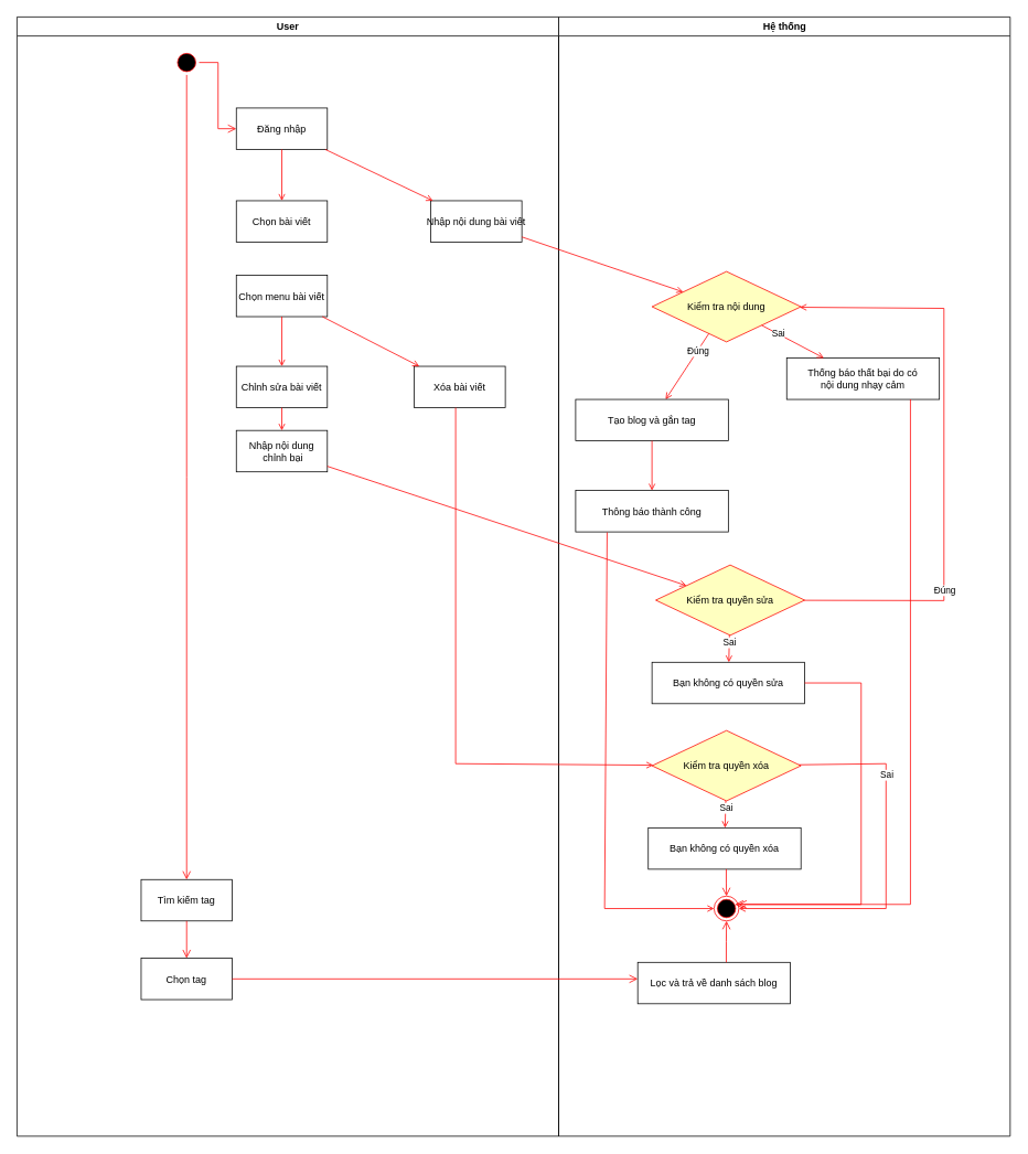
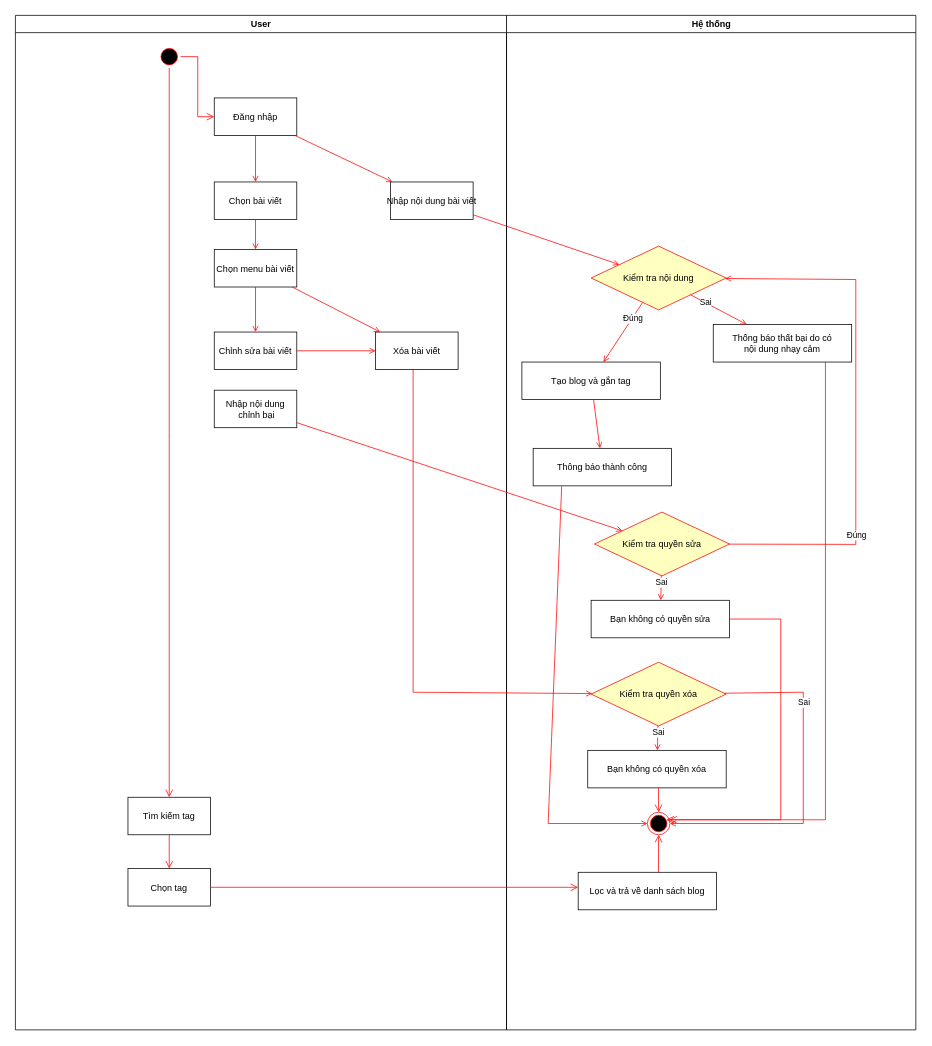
+ <mxCell id="15" value="" style="endArrow=open;strokeColor=#FF0000;endFill=1;rounded=0" edge="1" parent="2" source="12" target="14"><mxGeometry relative="1" as="geometry"><mxPoint x="330" y="170" as="sourcePoint" /><mxPoint x="330" y="232" as="targetPoint" /></mxGeometry></mxCell>
- <mxCell id="21" value="" style="endArrow=open;strokeColor=#FF0000;endFill=1;rounded=0" edge="1" parent="2" source="17" target="20"><mxGeometry relative="1" as="geometry"><mxPoint x="349" y="372" as="sourcePoint" /><mxPoint x="396" y="432" as="targetPoint" /></mxGeometry></mxCell>
+ <mxCell id="21" value="" style="endArrow=open;strokeColor=#FF0000;endFill=1;rounded=0;" edge="1" parent="2" source="17" target="16"><mxGeometry relative="1" as="geometry"><mxPoint x="349" y="372" as="sourcePoint" /><mxPoint x="396" y="432" as="targetPoint" /></mxGeometry></mxCell>
- <mxCell id="25" value="Thông báo thành công" style="" vertex="1" parent="22"><mxGeometry x="20.5" y="572" width="184.5" height="50" as="geometry" /></mxCell>
+ <mxCell id="25" value="Thông báo thành công" style="" vertex="1" parent="22"><mxGeometry x="35.5" y="577" width="184.5" height="50" as="geometry" /></mxCell>
